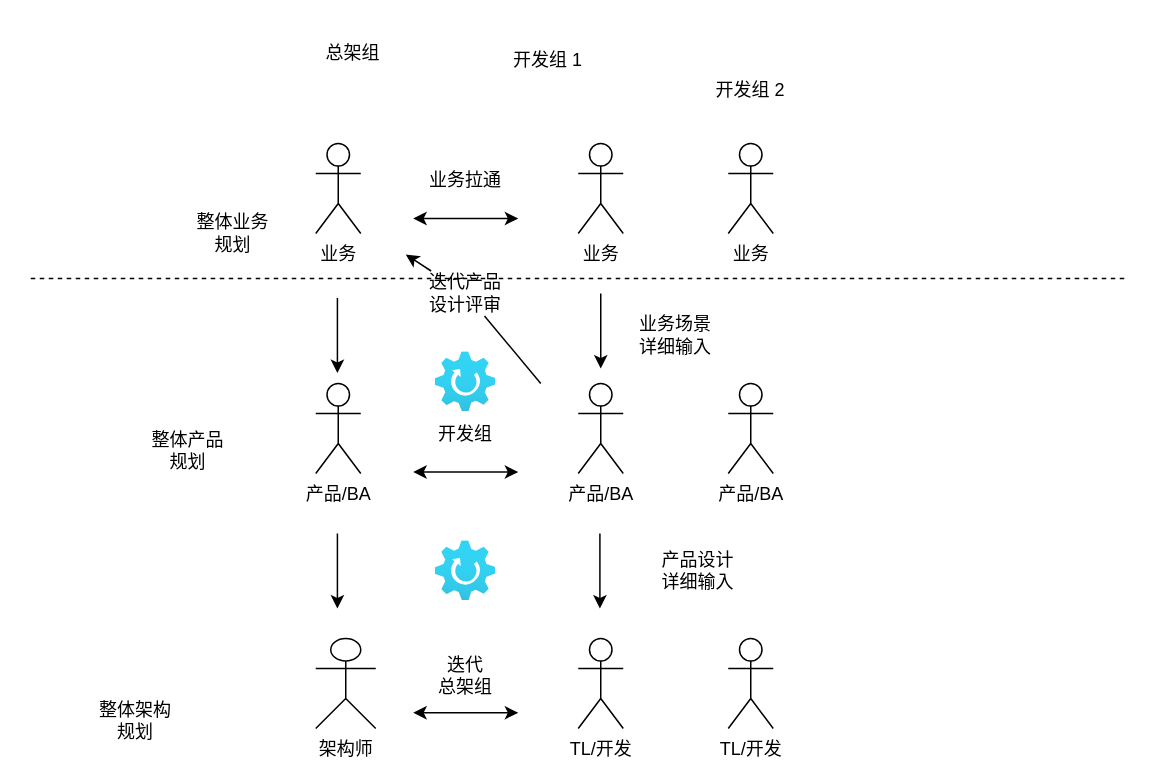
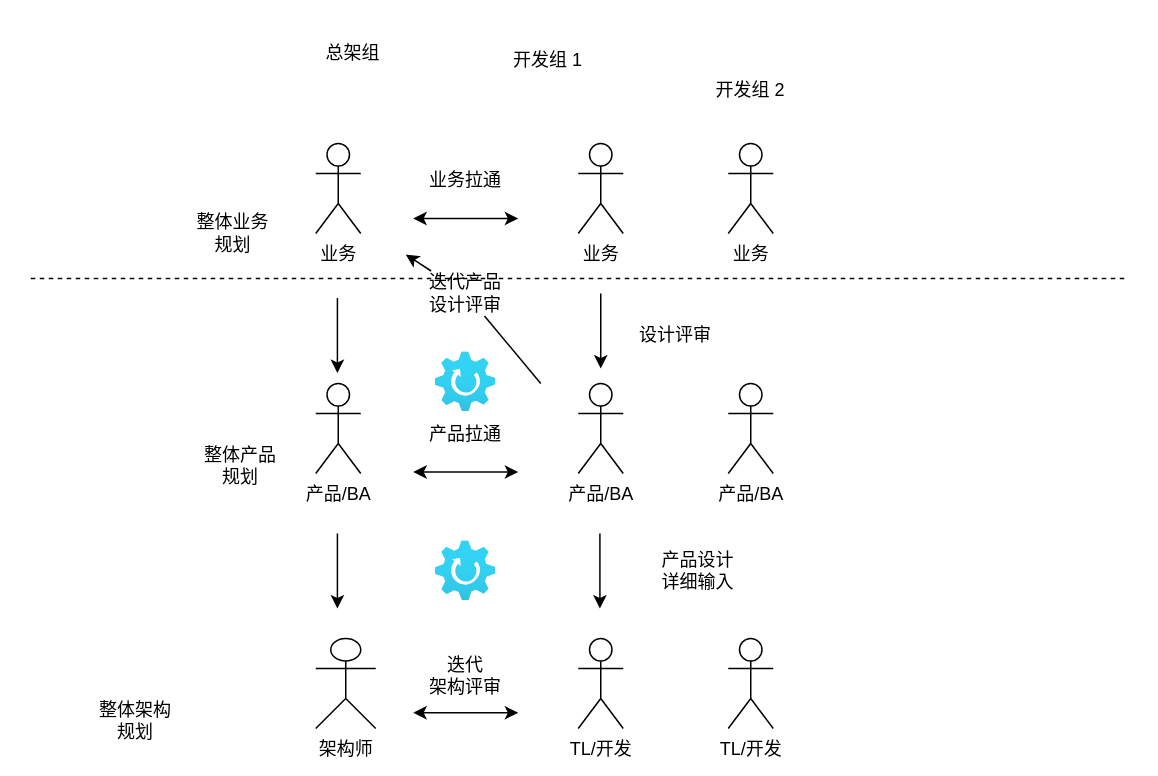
- <mxCell id="23" value="业务场景详细输入" style="text;html=1;strokeColor=none;fillColor=none;align=center;verticalAlign=middle;whiteSpace=wrap;rounded=0;" parent="1" vertex="1"><mxGeometry x="420" y="208" width="60" height="30" as="geometry" /></mxCell>
+ <mxCell id="23" value="设计评审" style="text;html=1;strokeColor=none;fillColor=none;align=center;verticalAlign=middle;whiteSpace=wrap;rounded=0;" parent="1" vertex="1"><mxGeometry x="420" y="208" width="60" height="30" as="geometry" /></mxCell>
- <mxCell id="19" value="开发组" style="text;html=1;strokeColor=none;fillColor=none;align=center;verticalAlign=middle;whiteSpace=wrap;rounded=0;" parent="1" vertex="1"><mxGeometry x="280" y="274" width="60" height="30" as="geometry" /></mxCell>
+ <mxCell id="19" value="产品拉通" style="text;html=1;strokeColor=none;fillColor=none;align=center;verticalAlign=middle;whiteSpace=wrap;rounded=0;" parent="1" vertex="1"><mxGeometry x="280" y="274" width="60" height="30" as="geometry" /></mxCell>
- <mxCell id="29" value="整体产品规划" style="text;html=1;strokeColor=none;fillColor=none;align=center;verticalAlign=middle;whiteSpace=wrap;rounded=0;" parent="1" vertex="1"><mxGeometry x="95" y="285" width="60" height="30" as="geometry" /></mxCell>
+ <mxCell id="29" value="整体产品规划" style="text;html=1;strokeColor=none;fillColor=none;align=center;verticalAlign=middle;whiteSpace=wrap;rounded=0;" parent="1" vertex="1"><mxGeometry x="130" y="295" width="60" height="30" as="geometry" /></mxCell>
- <mxCell id="21" value="迭代&lt;br&gt;总架组" style="text;html=1;strokeColor=none;fillColor=none;align=center;verticalAlign=middle;whiteSpace=wrap;rounded=0;" parent="1" vertex="1"><mxGeometry x="280" y="434.5" width="60" height="30" as="geometry" /></mxCell>
+ <mxCell id="21" value="迭代&lt;br&gt;架构评审" style="text;html=1;strokeColor=none;fillColor=none;align=center;verticalAlign=middle;whiteSpace=wrap;rounded=0;" parent="1" vertex="1"><mxGeometry x="280" y="434.5" width="60" height="30" as="geometry" /></mxCell>
